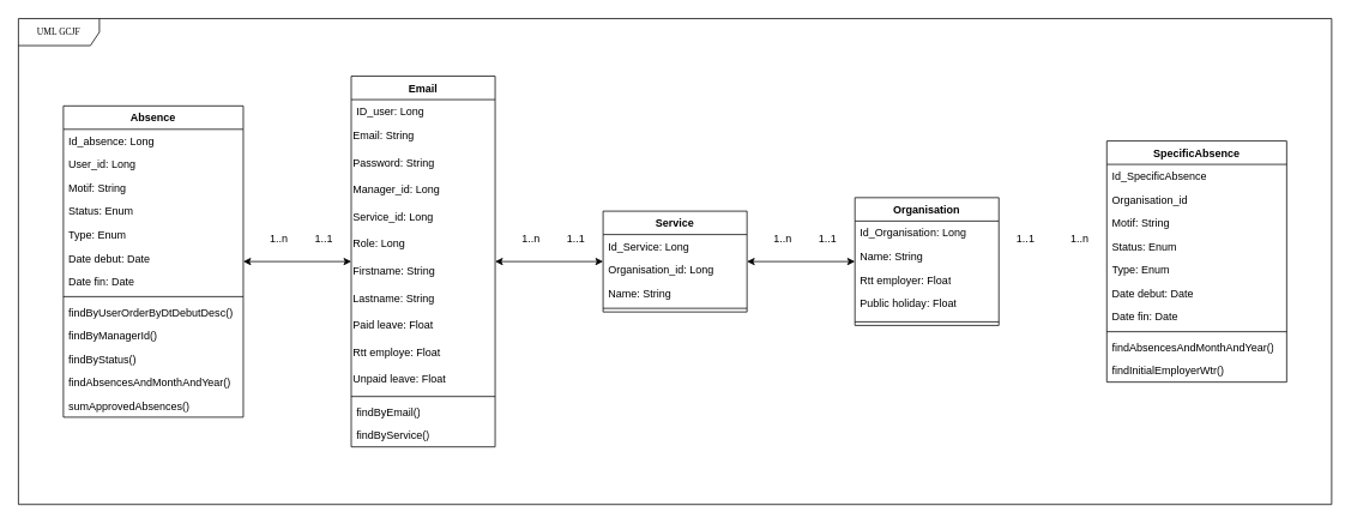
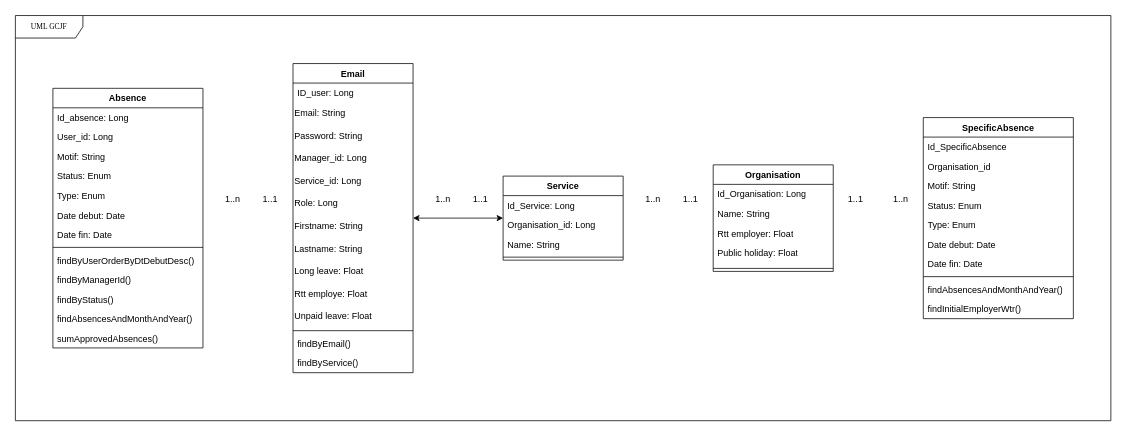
- <mxCell id="54" value="" style="endArrow=classic;startArrow=classic;html=1;rounded=0;" parent="1" source="3" target="39" edge="1"><mxGeometry width="50" height="50" relative="1" as="geometry"><mxPoint x="480" y="237" as="sourcePoint" /><mxPoint x="530" y="187" as="targetPoint" /></mxGeometry></mxCell>
- <mxCell id="56" value="" style="endArrow=classic;startArrow=classic;html=1;rounded=0;" parent="1" source="23" target="17" edge="1"><mxGeometry width="50" height="50" relative="1" as="geometry"><mxPoint x="520" y="347" as="sourcePoint" /><mxPoint x="570" y="297" as="targetPoint" /></mxGeometry></mxCell>
- <mxCell id="48" value="Paid leave: Float" style="text;html=1;strokeColor=none;fillColor=none;align=left;verticalAlign=middle;whiteSpace=wrap;rounded=0;" parent="39" vertex="1"><mxGeometry y="262" width="160" height="30" as="geometry" /></mxCell>
+ <mxCell id="48" value="Long leave: Float" style="text;html=1;strokeColor=none;fillColor=none;align=left;verticalAlign=middle;whiteSpace=wrap;rounded=0;" parent="39" vertex="1"><mxGeometry y="262" width="160" height="30" as="geometry" /></mxCell>
